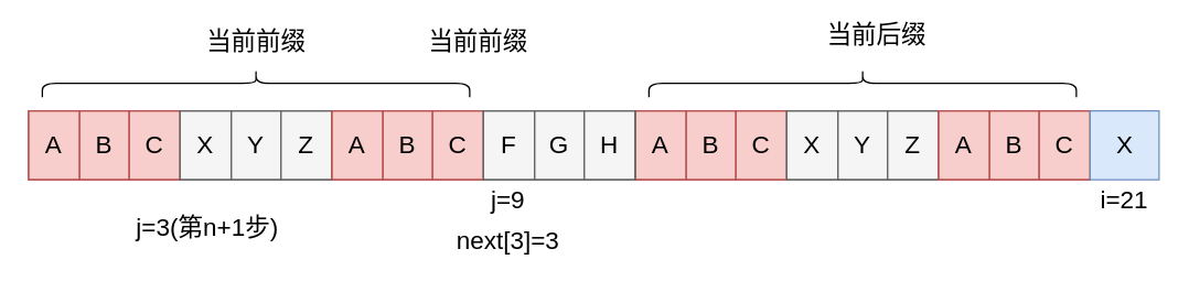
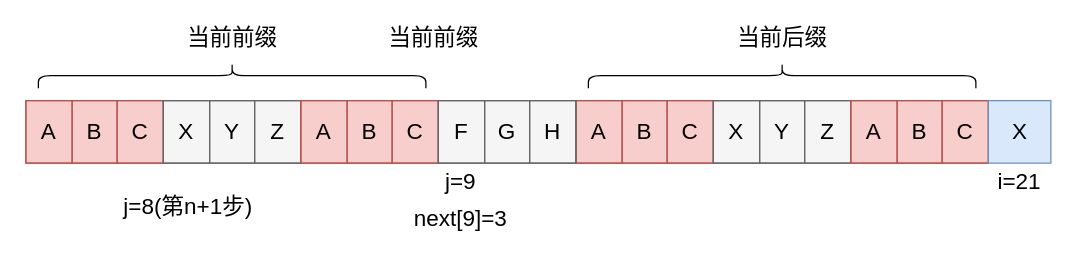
- <mxCell id="42" value="&lt;span style=&quot;font-size: 18px;&quot;&gt;当前后缀&lt;/span&gt;" style="text;strokeColor=none;align=center;fillColor=none;html=1;verticalAlign=middle;whiteSpace=wrap;rounded=0;" vertex="1" parent="1"><mxGeometry x="588.75" y="15" width="92.5" height="20" as="geometry" /></mxCell>
+ <mxCell id="42" value="&lt;span style=&quot;font-size: 18px;&quot;&gt;当前后缀&lt;/span&gt;" style="text;strokeColor=none;align=center;fillColor=none;html=1;verticalAlign=middle;whiteSpace=wrap;rounded=0;" vertex="1" parent="1"><mxGeometry x="578.75" y="20" width="92.5" height="20" as="geometry" /></mxCell>
- <mxCell id="47" value="&lt;span style=&quot;font-size: 18px;&quot;&gt;j=3(第n+1步)&lt;/span&gt;" style="text;strokeColor=none;align=center;fillColor=none;html=1;verticalAlign=middle;whiteSpace=wrap;rounded=0;" vertex="1" parent="1"><mxGeometry x="80" y="150" width="140" height="30" as="geometry" /></mxCell>
+ <mxCell id="47" value="&lt;span style=&quot;font-size: 18px;&quot;&gt;j=8(第n+1步)&lt;/span&gt;" style="text;strokeColor=none;align=center;fillColor=none;html=1;verticalAlign=middle;whiteSpace=wrap;rounded=0;" vertex="1" parent="1"><mxGeometry x="80" y="150" width="140" height="30" as="geometry" /></mxCell>
- <mxCell id="46" value="&lt;span style=&quot;font-size: 18px;&quot;&gt;next[3]=3&lt;/span&gt;" style="text;strokeColor=none;align=center;fillColor=none;html=1;verticalAlign=middle;whiteSpace=wrap;rounded=0;" vertex="1" parent="1"><mxGeometry x="342.5" y="160" width="50" height="30" as="geometry" /></mxCell>
+ <mxCell id="46" value="&lt;span style=&quot;font-size: 18px;&quot;&gt;next[9]=3&lt;/span&gt;" style="text;strokeColor=none;align=center;fillColor=none;html=1;verticalAlign=middle;whiteSpace=wrap;rounded=0;" vertex="1" parent="1"><mxGeometry x="342.5" y="160" width="50" height="30" as="geometry" /></mxCell>
